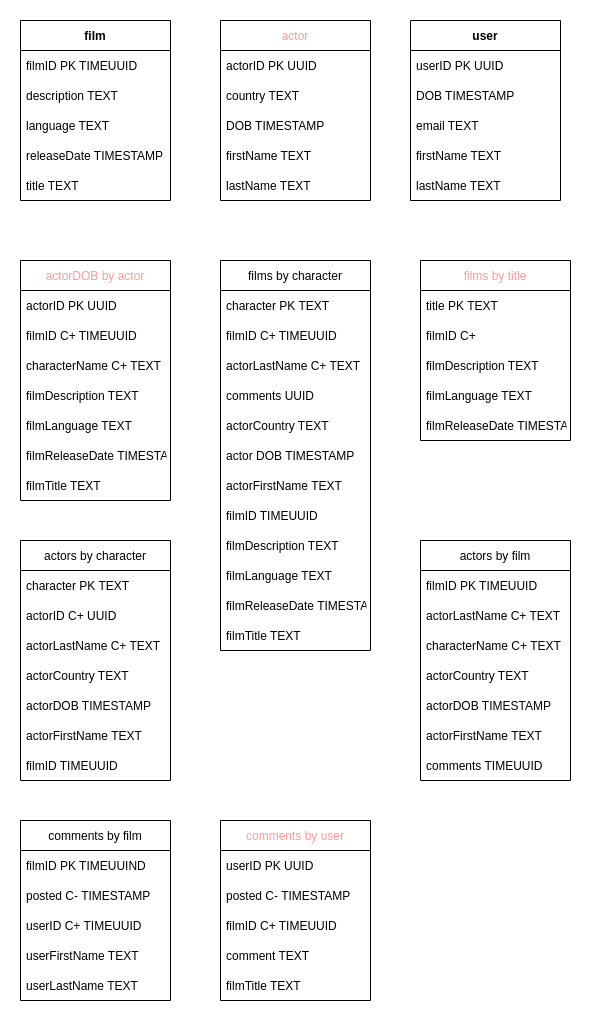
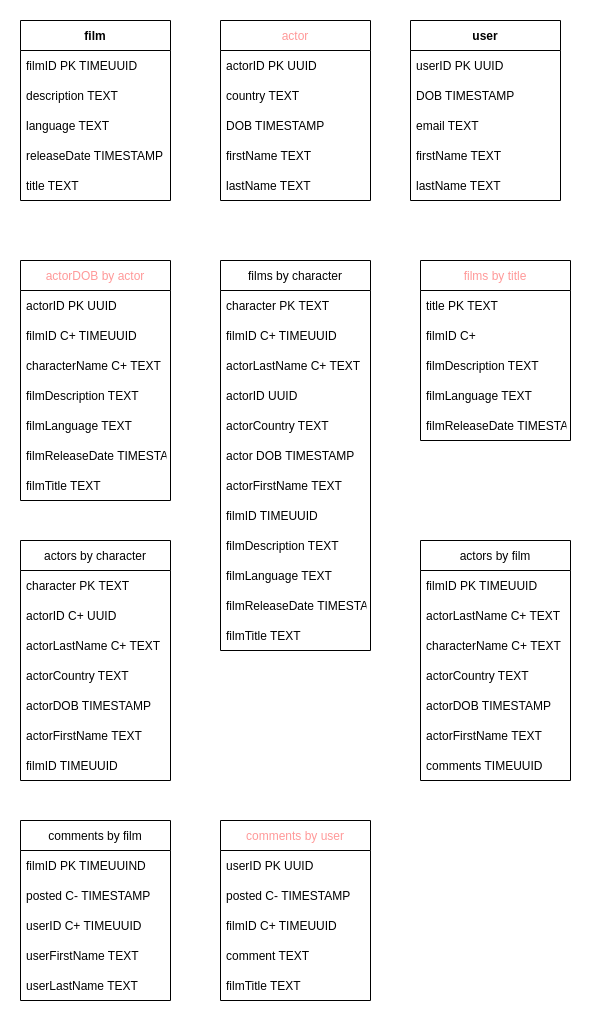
- <mxCell id="58" value="comments UUID" style="text;strokeColor=none;fillColor=none;align=left;verticalAlign=middle;spacingLeft=4;spacingRight=4;overflow=hidden;points=[[0,0.5],[1,0.5]];portConstraint=eastwest;rotatable=0;" vertex="1" parent="54"><mxGeometry y="120" width="150" height="30" as="geometry" /></mxCell>
+ <mxCell id="58" value="actorID UUID" style="text;strokeColor=none;fillColor=none;align=left;verticalAlign=middle;spacingLeft=4;spacingRight=4;overflow=hidden;points=[[0,0.5],[1,0.5]];portConstraint=eastwest;rotatable=0;" vertex="1" parent="54"><mxGeometry y="120" width="150" height="30" as="geometry" /></mxCell>
